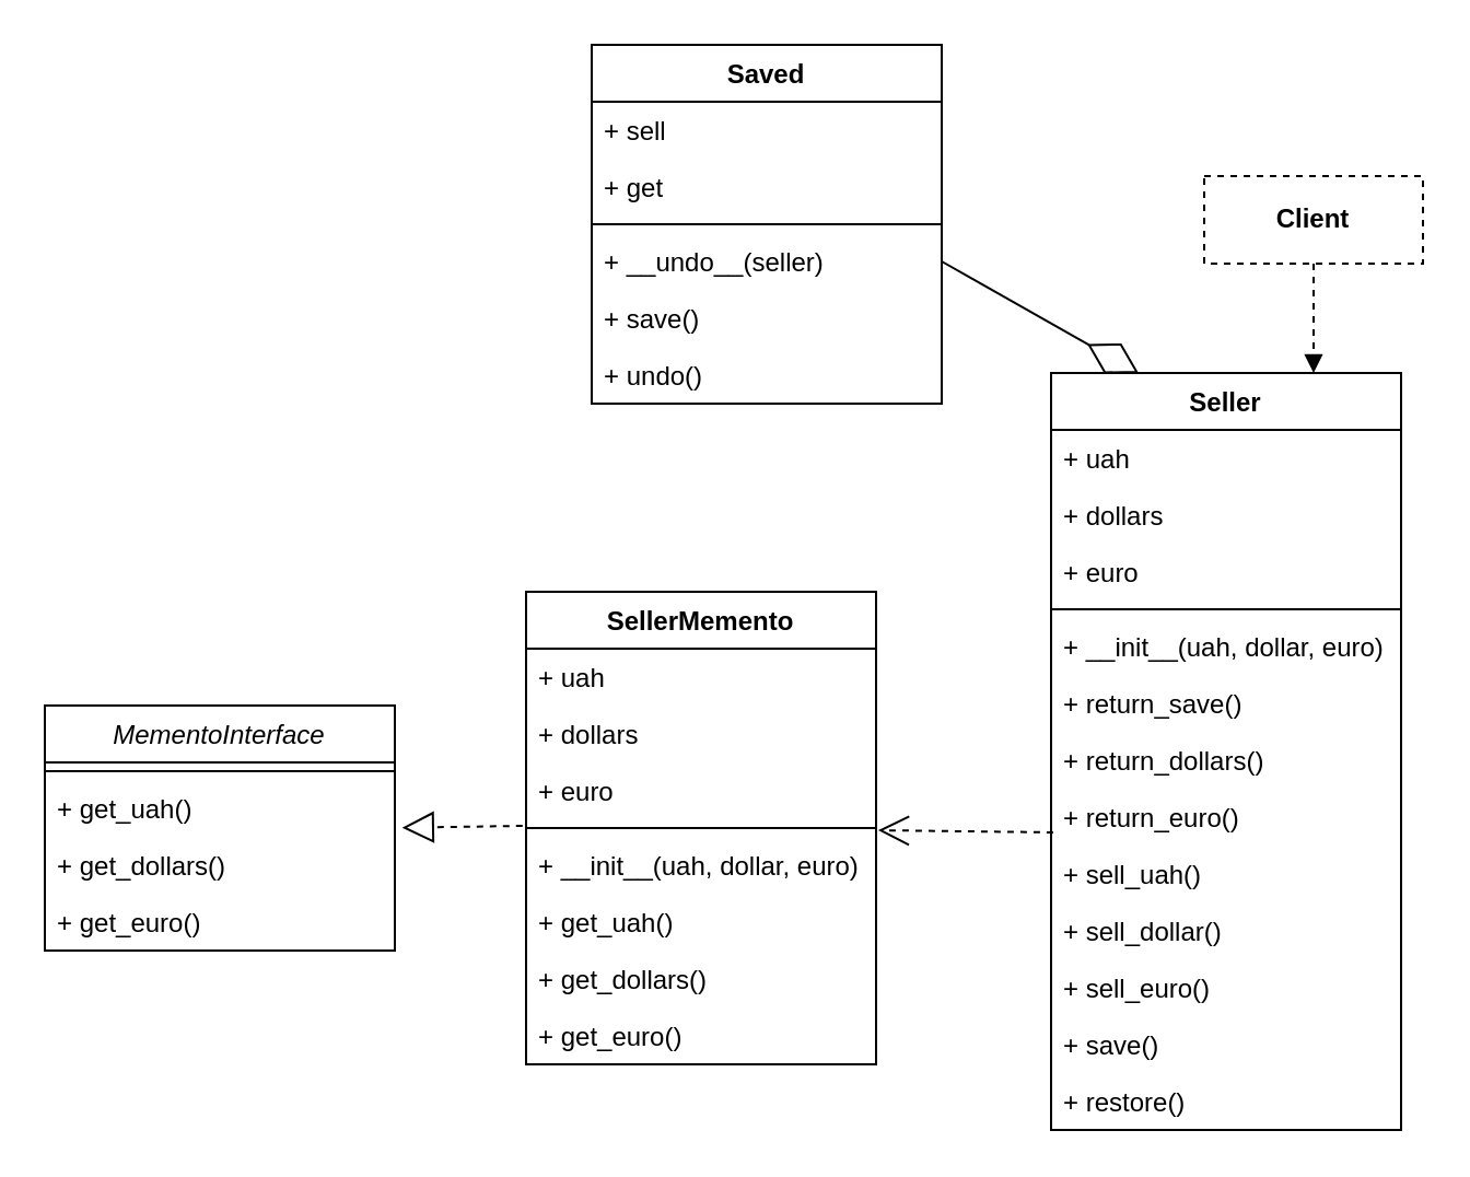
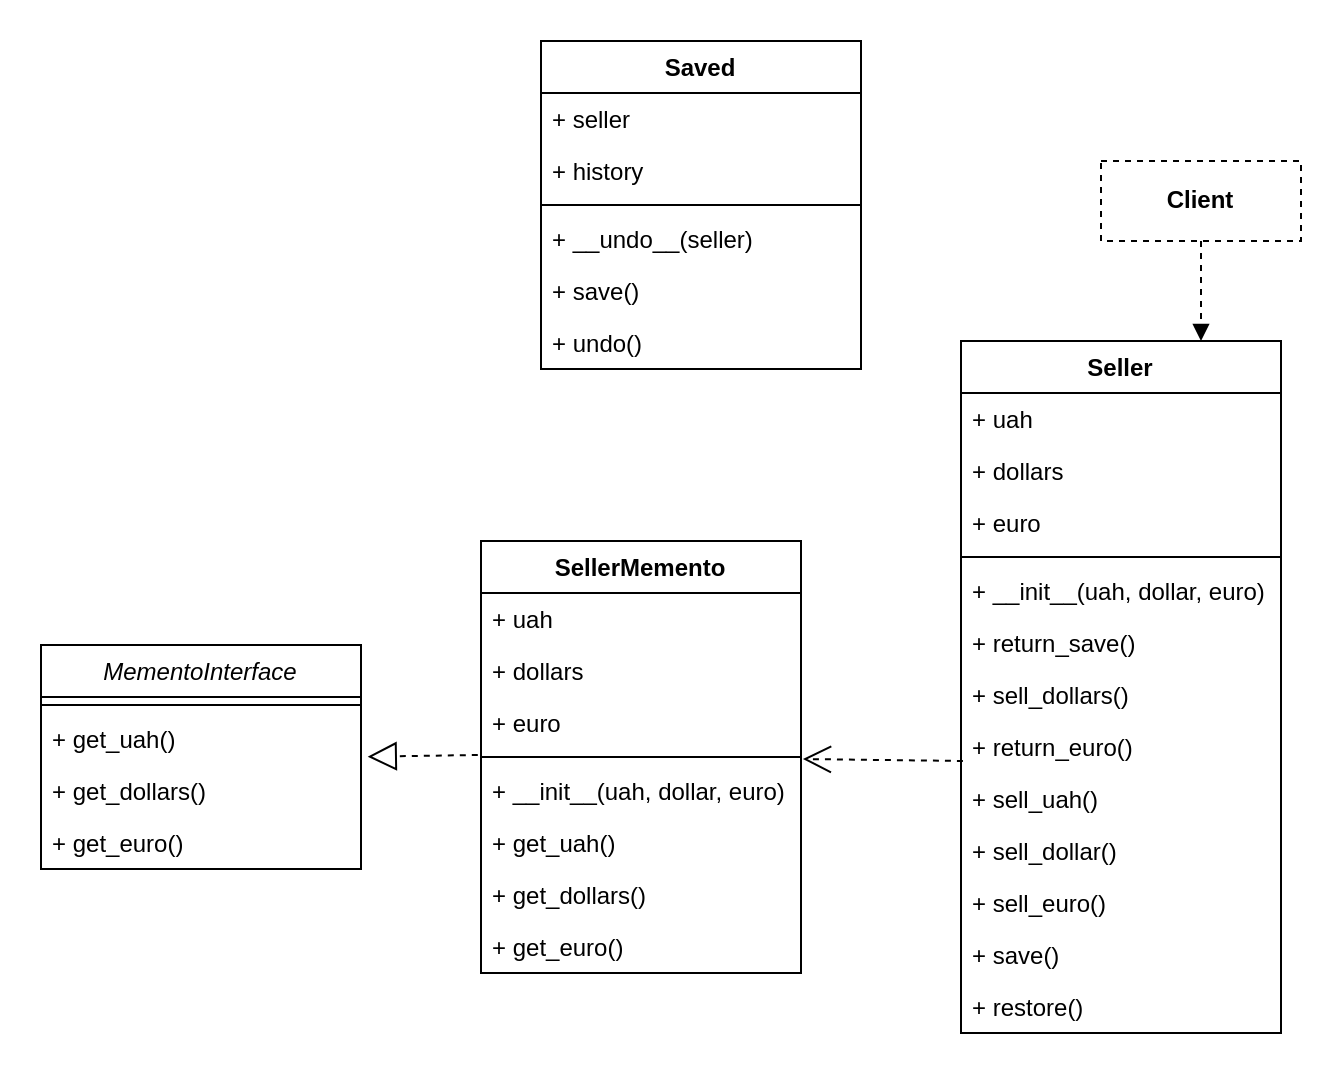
- <mxCell id="26" value="+ sell" style="text;strokeColor=none;fillColor=none;align=left;verticalAlign=top;spacingLeft=4;spacingRight=4;overflow=hidden;rotatable=0;points=[[0,0.5],[1,0.5]];portConstraint=eastwest;whiteSpace=wrap;html=1;" parent="25" vertex="1"><mxGeometry y="26" width="160" height="26" as="geometry" /></mxCell>
+ <mxCell id="26" value="+ seller" style="text;strokeColor=none;fillColor=none;align=left;verticalAlign=top;spacingLeft=4;spacingRight=4;overflow=hidden;rotatable=0;points=[[0,0.5],[1,0.5]];portConstraint=eastwest;whiteSpace=wrap;html=1;" parent="25" vertex="1"><mxGeometry y="26" width="160" height="26" as="geometry" /></mxCell>
- <mxCell id="27" value="+ get" style="text;strokeColor=none;fillColor=none;align=left;verticalAlign=top;spacingLeft=4;spacingRight=4;overflow=hidden;rotatable=0;points=[[0,0.5],[1,0.5]];portConstraint=eastwest;whiteSpace=wrap;html=1;" parent="25" vertex="1"><mxGeometry y="52" width="160" height="26" as="geometry" /></mxCell>
+ <mxCell id="27" value="+ history" style="text;strokeColor=none;fillColor=none;align=left;verticalAlign=top;spacingLeft=4;spacingRight=4;overflow=hidden;rotatable=0;points=[[0,0.5],[1,0.5]];portConstraint=eastwest;whiteSpace=wrap;html=1;" parent="25" vertex="1"><mxGeometry y="52" width="160" height="26" as="geometry" /></mxCell>
- <mxCell id="38" value="" style="endArrow=diamondThin;endFill=0;endSize=24;html=1;rounded=0;exitX=1;exitY=0.5;exitDx=0;exitDy=0;entryX=0.25;entryY=0;entryDx=0;entryDy=0;" parent="1" source="29" target="11" edge="1"><mxGeometry width="160" relative="1" as="geometry"><mxPoint x="570" y="134" as="sourcePoint" /><mxPoint x="480" y="66" as="targetPoint" /></mxGeometry></mxCell>
- <mxCell id="18" value="+ return_dollars()" style="text;strokeColor=none;fillColor=none;align=left;verticalAlign=top;spacingLeft=4;spacingRight=4;overflow=hidden;rotatable=0;points=[[0,0.5],[1,0.5]];portConstraint=eastwest;whiteSpace=wrap;html=1;" parent="11" vertex="1"><mxGeometry y="164" width="160" height="26" as="geometry" /></mxCell>
+ <mxCell id="18" value="+ sell_dollars()" style="text;strokeColor=none;fillColor=none;align=left;verticalAlign=top;spacingLeft=4;spacingRight=4;overflow=hidden;rotatable=0;points=[[0,0.5],[1,0.5]];portConstraint=eastwest;whiteSpace=wrap;html=1;" parent="11" vertex="1"><mxGeometry y="164" width="160" height="26" as="geometry" /></mxCell>
